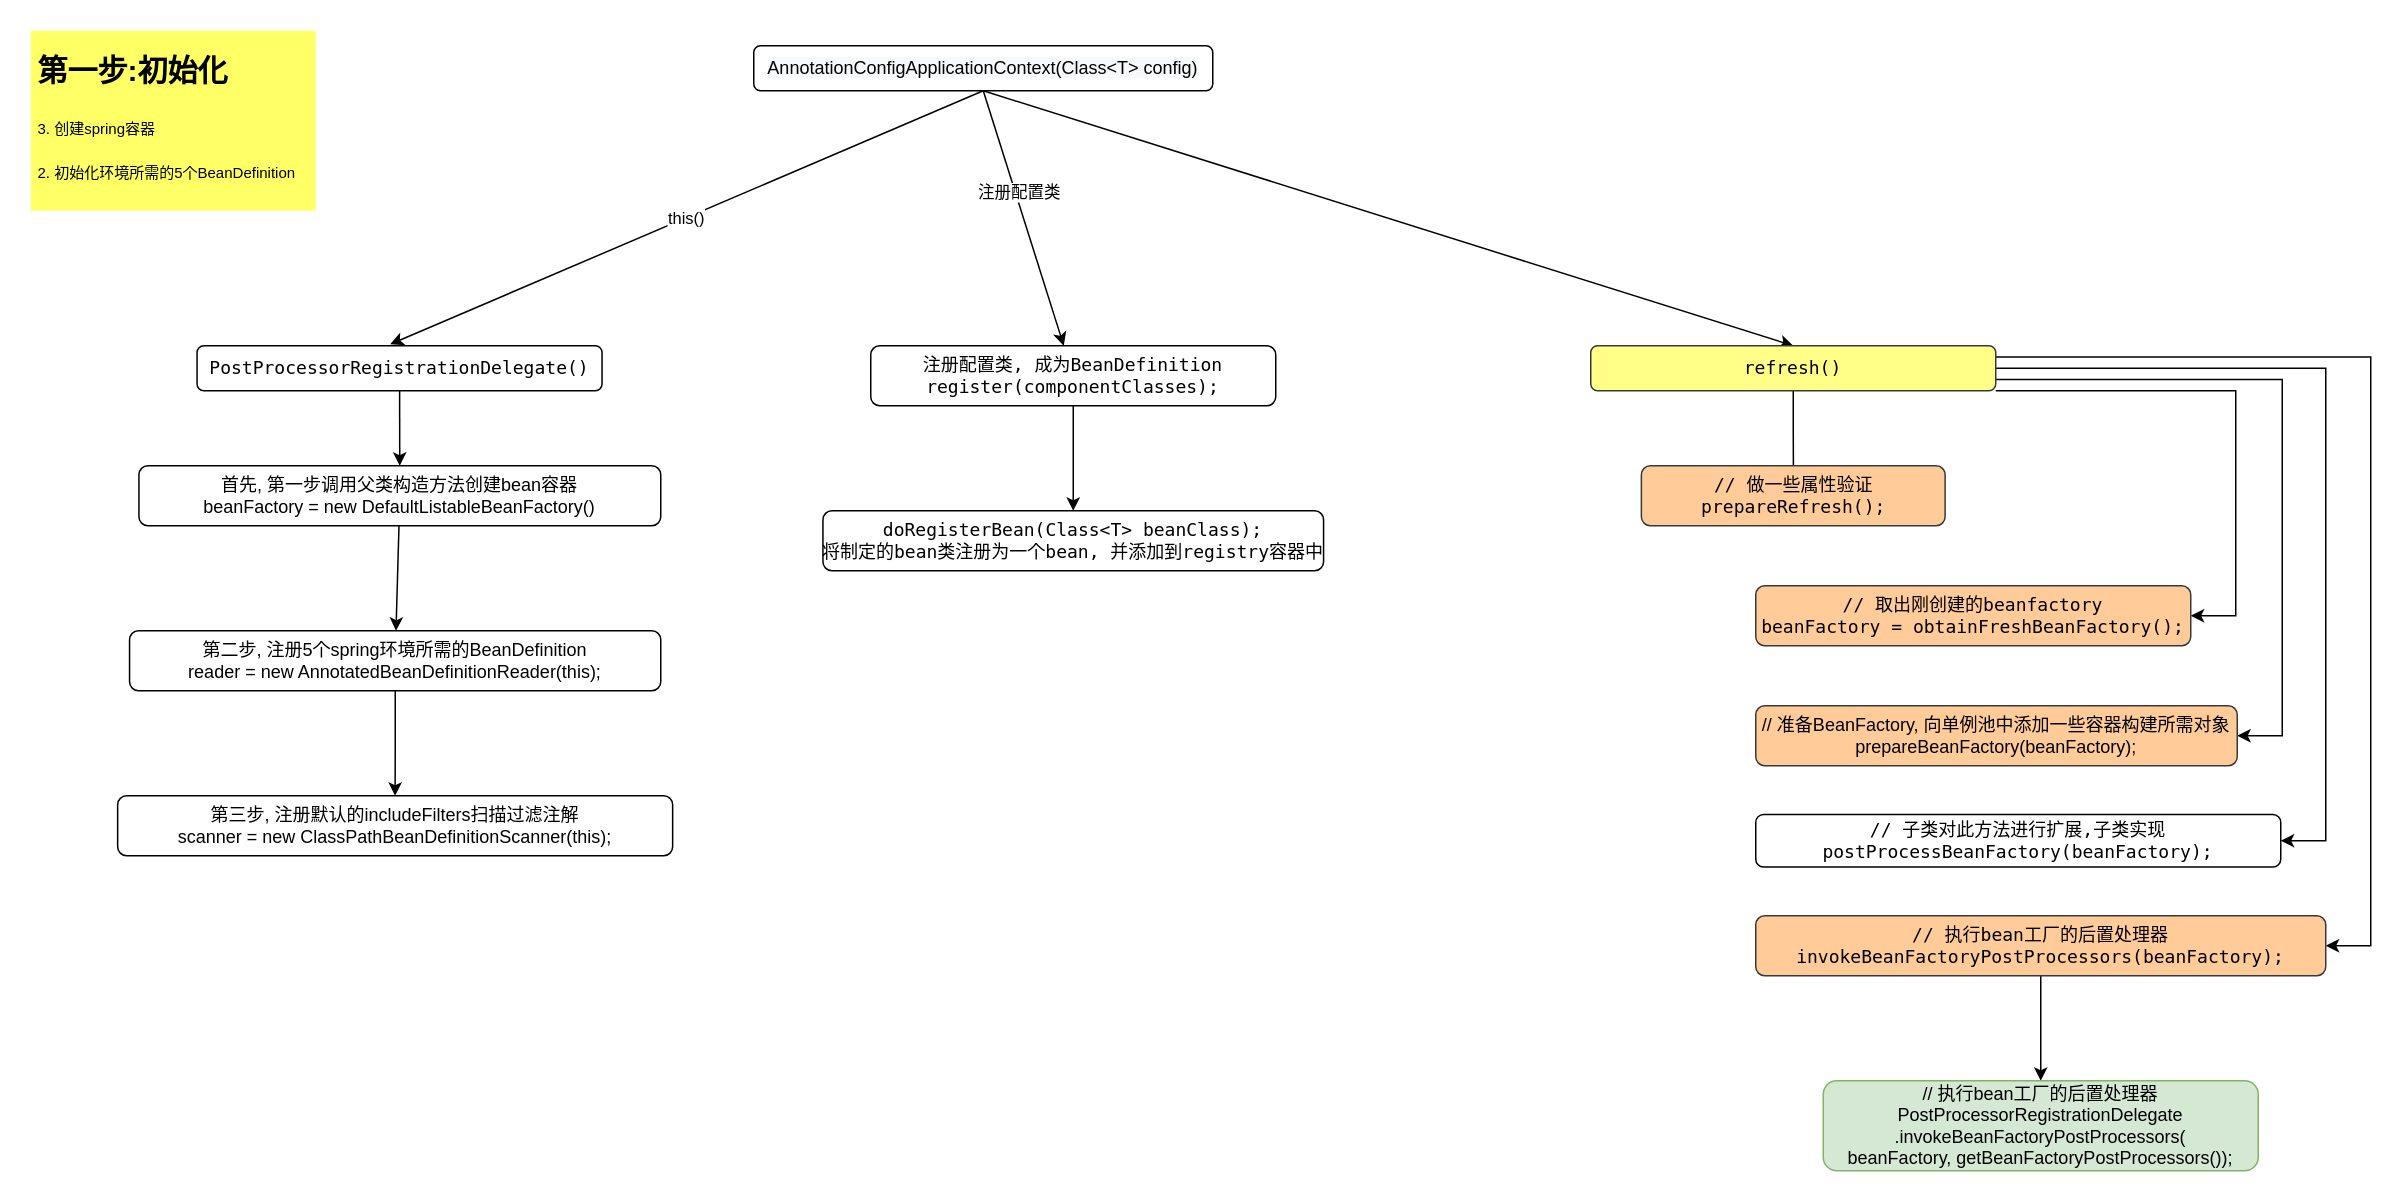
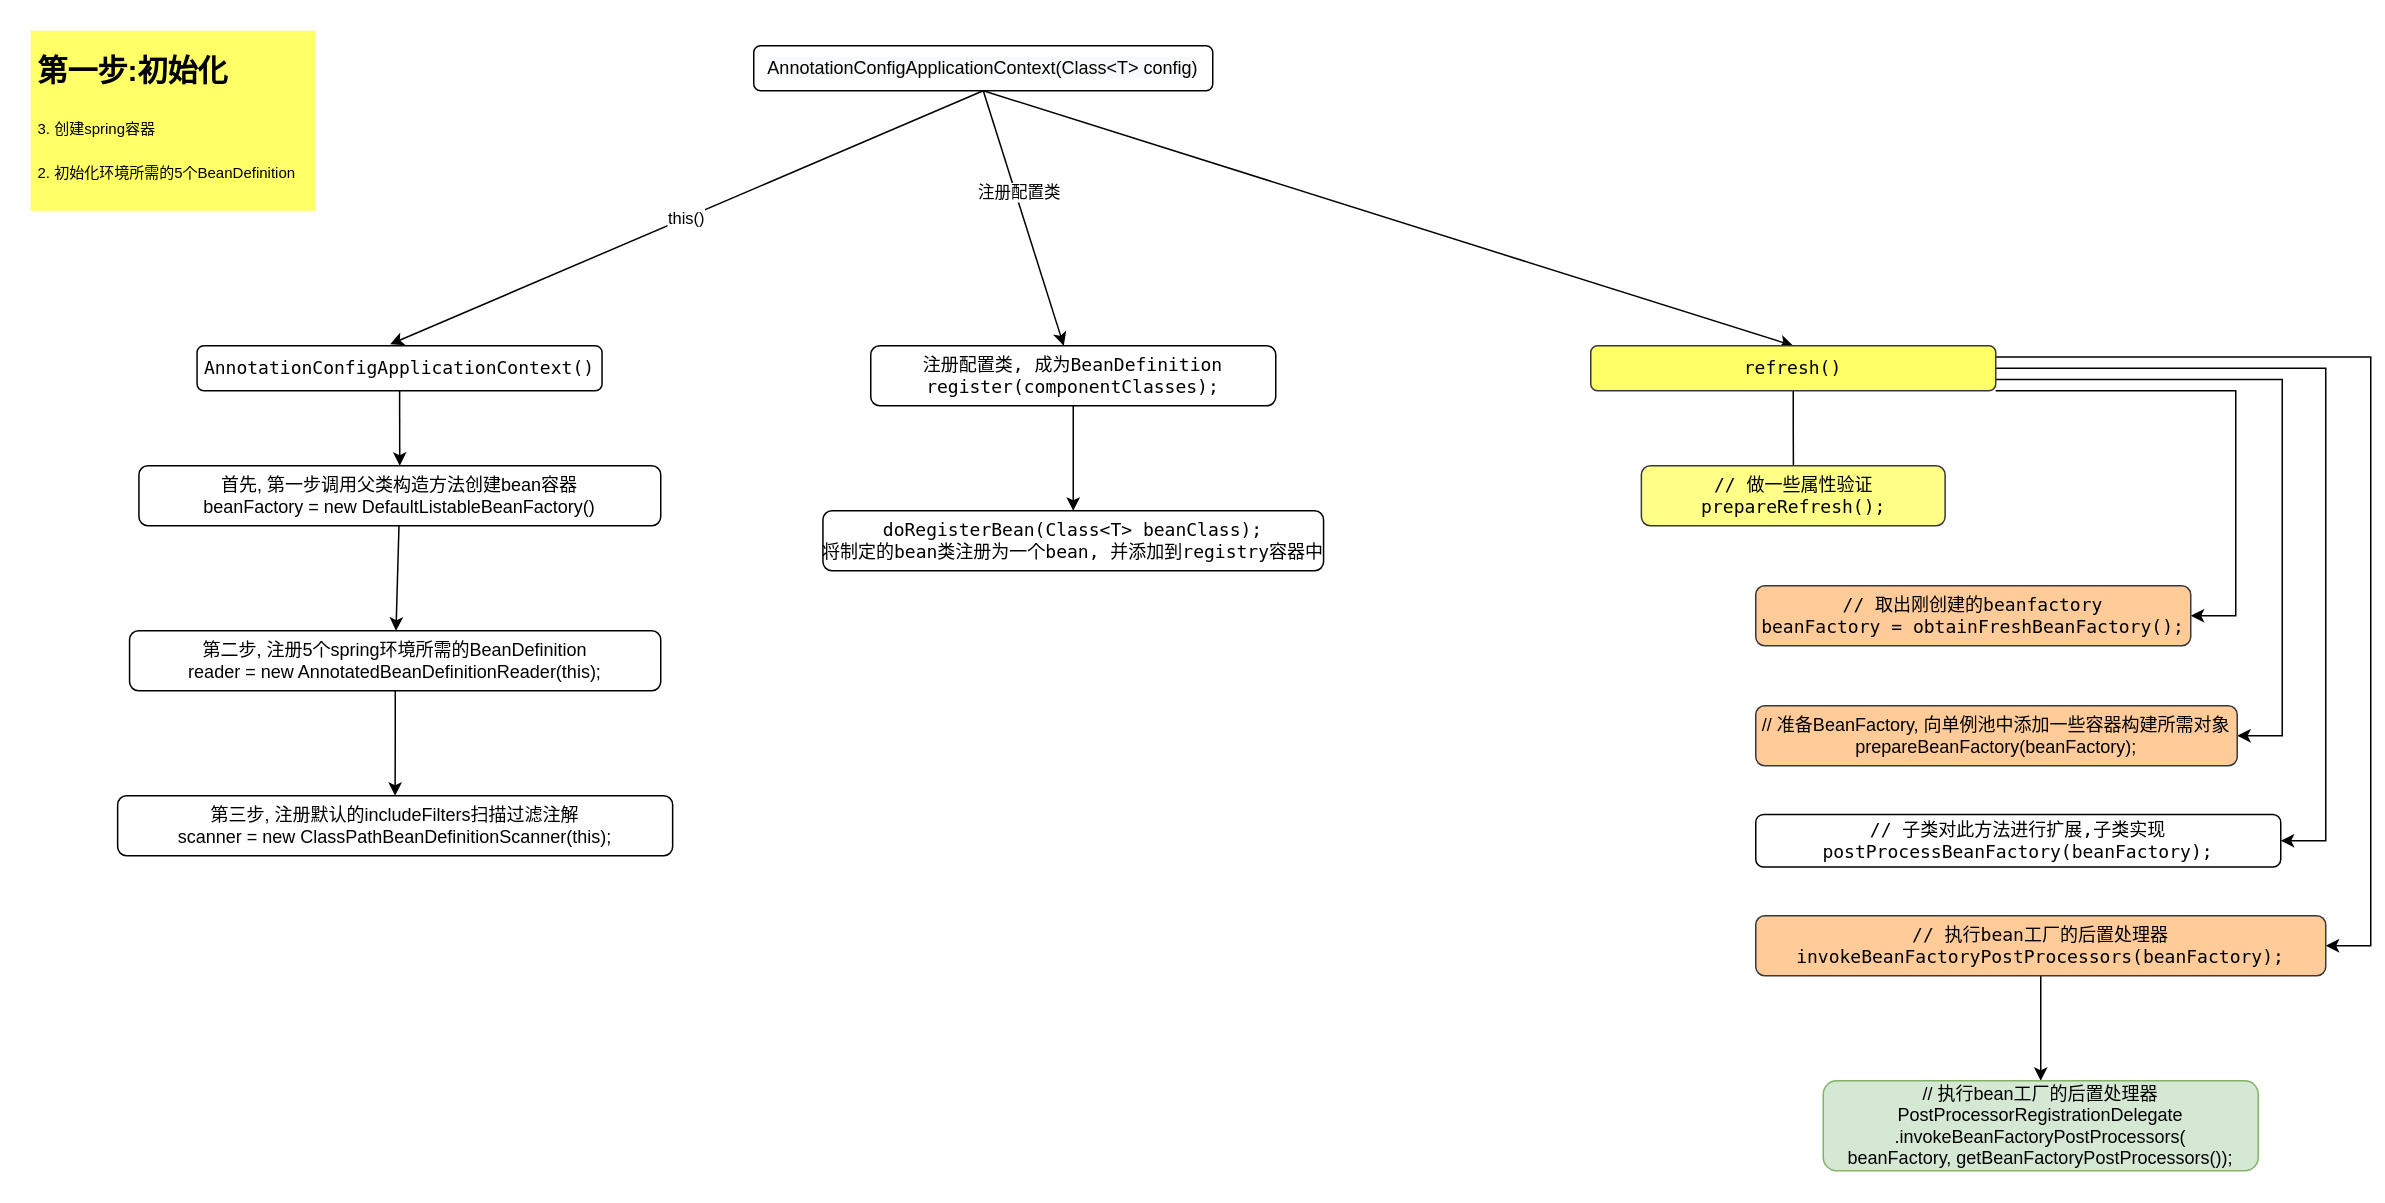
- <mxCell id="9" value="&lt;pre&gt;&lt;pre&gt;PostProcessorRegistrationDelegate()&lt;/pre&gt;&lt;/pre&gt;" style="rounded=1;whiteSpace=wrap;html=1;labelBackgroundColor=none;fillColor=#FFFFFF;" parent="1" vertex="1"><mxGeometry x="130.87" y="230" width="270" height="30" as="geometry" /></mxCell>
+ <mxCell id="9" value="&lt;pre&gt;&lt;pre&gt;AnnotationConfigApplicationContext()&lt;/pre&gt;&lt;/pre&gt;" style="rounded=1;whiteSpace=wrap;html=1;labelBackgroundColor=none;fillColor=#FFFFFF;" parent="1" vertex="1"><mxGeometry x="130.87" y="230" width="270" height="30" as="geometry" /></mxCell>
- <mxCell id="17" value="&lt;pre&gt;&lt;pre&gt;&lt;pre&gt;&lt;pre&gt;refresh()&lt;/pre&gt;&lt;/pre&gt;&lt;/pre&gt;&lt;/pre&gt;" style="rounded=1;whiteSpace=wrap;html=1;labelBackgroundColor=none;fillColor=#ffff88;strokeColor=#36393d;" parent="1" vertex="1"><mxGeometry x="1060" y="230" width="270" height="30" as="geometry" /></mxCell>
+ <mxCell id="17" value="&lt;pre&gt;&lt;pre&gt;&lt;pre&gt;&lt;pre&gt;refresh()&lt;/pre&gt;&lt;/pre&gt;&lt;/pre&gt;&lt;/pre&gt;" style="rounded=1;whiteSpace=wrap;html=1;labelBackgroundColor=none;fillColor=#ffff66;strokeColor=#36393d;" parent="1" vertex="1"><mxGeometry x="1060" y="230" width="270" height="30" as="geometry" /></mxCell>
- <mxCell id="24" value="&lt;pre&gt;// 做一些属性验证&lt;br/&gt;prepareRefresh();&lt;br&gt;&lt;/pre&gt;" style="whiteSpace=wrap;html=1;rounded=1;fillColor=#ffcc99;strokeColor=#36393d;" parent="1" vertex="1"><mxGeometry x="1093.75" y="310" width="202.5" height="40" as="geometry" /></mxCell>
+ <mxCell id="24" value="&lt;pre&gt;// 做一些属性验证&lt;br/&gt;prepareRefresh();&lt;br&gt;&lt;/pre&gt;" style="whiteSpace=wrap;html=1;rounded=1;fillColor=#ffff88;strokeColor=#36393d;" parent="1" vertex="1"><mxGeometry x="1093.75" y="310" width="202.5" height="40" as="geometry" /></mxCell>
